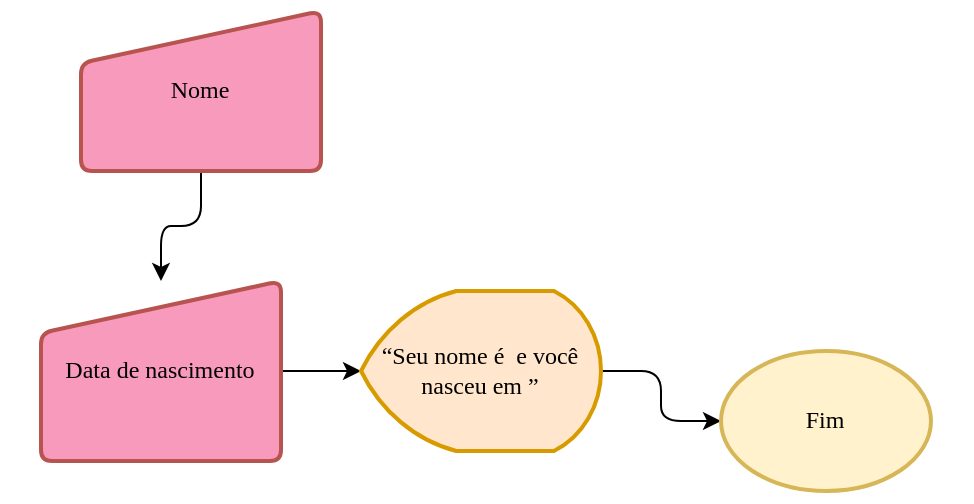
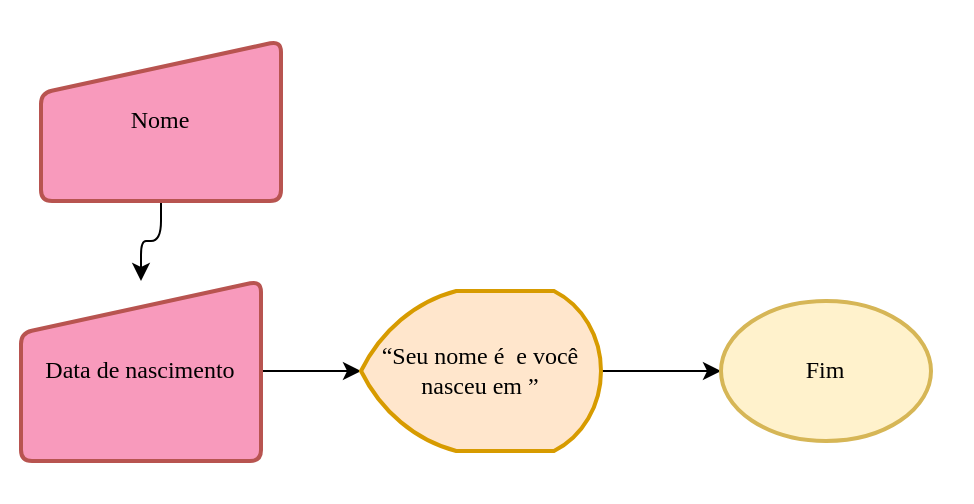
- <mxCell id="3" value="Nome" style="html=1;strokeWidth=2;shape=manualInput;whiteSpace=wrap;rounded=1;size=26;arcSize=11;fontFamily=Verdana;shadow=0;fillColor=#f89abc;strokeColor=#b85450;" vertex="1" parent="1"><mxGeometry x="40" y="5" width="120" height="80" as="geometry" /></mxCell>
+ <mxCell id="3" value="Nome" style="html=1;strokeWidth=2;shape=manualInput;whiteSpace=wrap;rounded=1;size=26;arcSize=11;fontFamily=Verdana;shadow=0;fillColor=#f89abc;strokeColor=#b85450;" vertex="1" parent="1"><mxGeometry x="20" y="20" width="120" height="80" as="geometry" /></mxCell>
- <mxCell id="5" value="Data de nascimento" style="html=1;strokeWidth=2;shape=manualInput;whiteSpace=wrap;rounded=1;size=26;arcSize=11;fontFamily=Verdana;shadow=0;fillColor=#F89ABC;strokeColor=#b85450;" vertex="1" parent="1"><mxGeometry x="20" y="140" width="120" height="90" as="geometry" /></mxCell>
+ <mxCell id="5" value="Data de nascimento" style="html=1;strokeWidth=2;shape=manualInput;whiteSpace=wrap;rounded=1;size=26;arcSize=11;fontFamily=Verdana;shadow=0;fillColor=#F89ABC;strokeColor=#b85450;" vertex="1" parent="1"><mxGeometry x="10" y="140" width="120" height="90" as="geometry" /></mxCell>
- <mxCell id="8" value="Fim" style="strokeWidth=2;html=1;shape=mxgraph.flowchart.start_1;whiteSpace=wrap;rounded=1;fontFamily=Verdana;shadow=0;fillColor=#fff2cc;strokeColor=#d6b656;" vertex="1" parent="1"><mxGeometry x="360" y="175" width="105" height="70" as="geometry" /></mxCell>
+ <mxCell id="8" value="Fim" style="strokeWidth=2;html=1;shape=mxgraph.flowchart.start_1;whiteSpace=wrap;rounded=1;fontFamily=Verdana;shadow=0;fillColor=#fff2cc;strokeColor=#d6b656;" vertex="1" parent="1"><mxGeometry x="360" y="150" width="105" height="70" as="geometry" /></mxCell>
